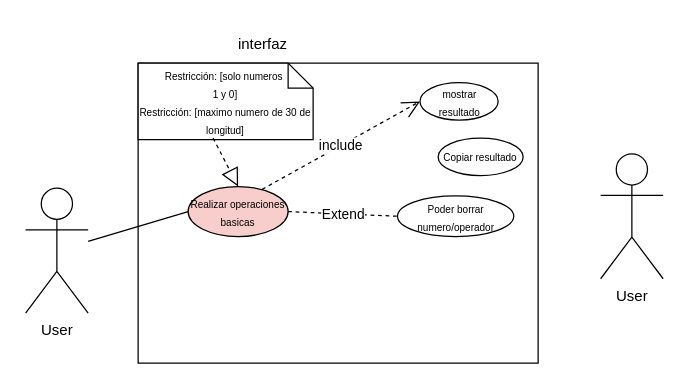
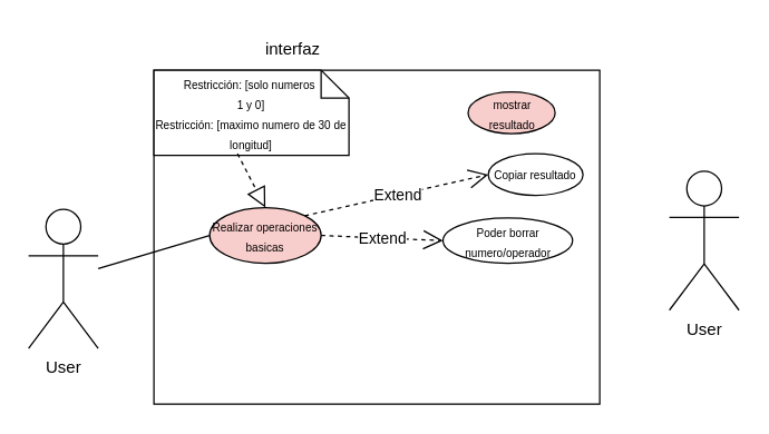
- <mxCell id="14" value="&lt;font style=&quot;font-size: 8px;&quot;&gt;mostrar resultado&lt;/font&gt;" style="ellipse;whiteSpace=wrap;html=1;" parent="1" vertex="1"><mxGeometry x="335.5" y="65.63" width="62.5" height="30" as="geometry" /></mxCell>
+ <mxCell id="14" value="&lt;font style=&quot;font-size: 8px;&quot;&gt;mostrar resultado&lt;/font&gt;" style="ellipse;whiteSpace=wrap;html=1;fillColor=#f8cecc;" parent="1" vertex="1"><mxGeometry x="335.5" y="65.63" width="62.5" height="30" as="geometry" /></mxCell>
- <mxCell id="15" value="include" style="endArrow=open;endSize=12;dashed=1;html=1;rounded=0;exitX=0.74;exitY=0.056;exitDx=0;exitDy=0;entryX=0;entryY=0.5;entryDx=0;entryDy=0;exitPerimeter=0;" parent="1" source="5" target="14" edge="1"><mxGeometry width="160" relative="1" as="geometry"><mxPoint x="228" y="165" as="sourcePoint" /><mxPoint x="340" y="135" as="targetPoint" /></mxGeometry></mxCell>
+ <mxCell id="9" value="Extend" style="endArrow=open;endSize=12;dashed=1;html=1;rounded=0;exitX=1;exitY=0;exitDx=0;exitDy=0;entryX=0;entryY=0.5;entryDx=0;entryDy=0;" parent="1" source="5" target="8" edge="1"><mxGeometry width="160" relative="1" as="geometry"><mxPoint x="238" y="208.75" as="sourcePoint" /><mxPoint x="398" y="208.75" as="targetPoint" /></mxGeometry></mxCell>
- <mxCell id="10" value="Extend" style="endArrow=none;endSize=12;dashed=1;html=1;rounded=0;exitX=1;exitY=0.5;exitDx=0;exitDy=0;entryX=0;entryY=0.5;entryDx=0;entryDy=0;" parent="1" source="5" target="6" edge="1"><mxGeometry width="160" relative="1" as="geometry"><mxPoint x="237" y="199.75" as="sourcePoint" /><mxPoint x="340" y="183.75" as="targetPoint" /></mxGeometry></mxCell>
+ <mxCell id="10" value="Extend" style="endArrow=open;endSize=12;dashed=1;html=1;rounded=0;exitX=1;exitY=0.5;exitDx=0;exitDy=0;entryX=0;entryY=0.5;entryDx=0;entryDy=0;" parent="1" source="5" target="6" edge="1"><mxGeometry width="160" relative="1" as="geometry"><mxPoint x="237" y="199.75" as="sourcePoint" /><mxPoint x="340" y="183.75" as="targetPoint" /></mxGeometry></mxCell>
